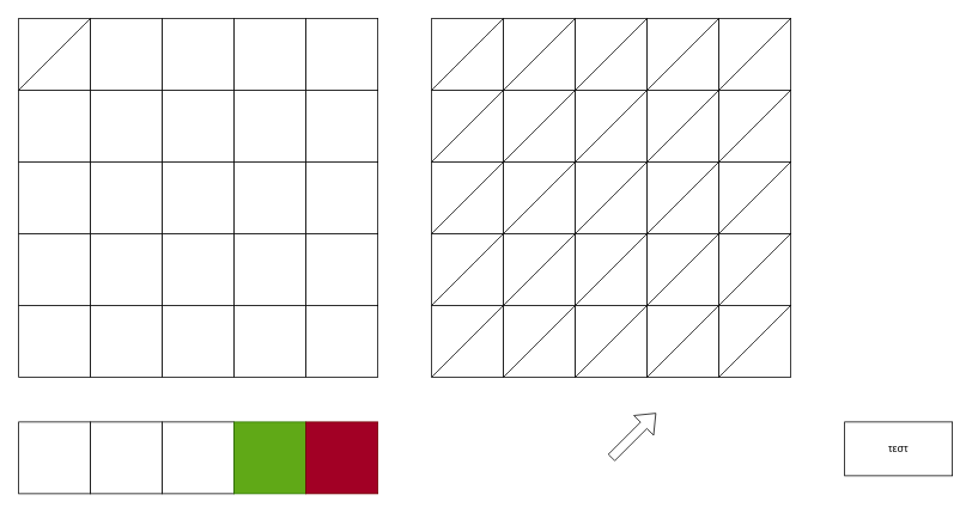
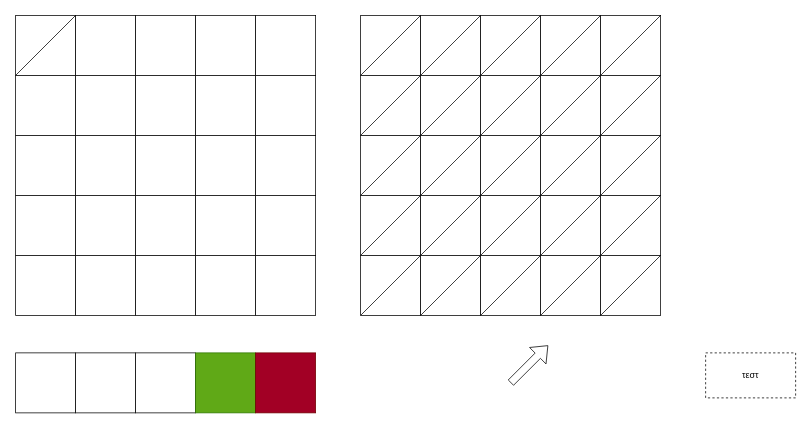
- <mxCell id="84" value="τεστ" style="rounded=0;whiteSpace=wrap;html=1;" vertex="1" parent="1"><mxGeometry x="940" y="470" width="120" height="60" as="geometry" /></mxCell>
+ <mxCell id="84" value="τεστ" style="rounded=0;whiteSpace=wrap;html=1;dashed=1;" vertex="1" parent="1"><mxGeometry x="940" y="470" width="120" height="60" as="geometry" /></mxCell>
